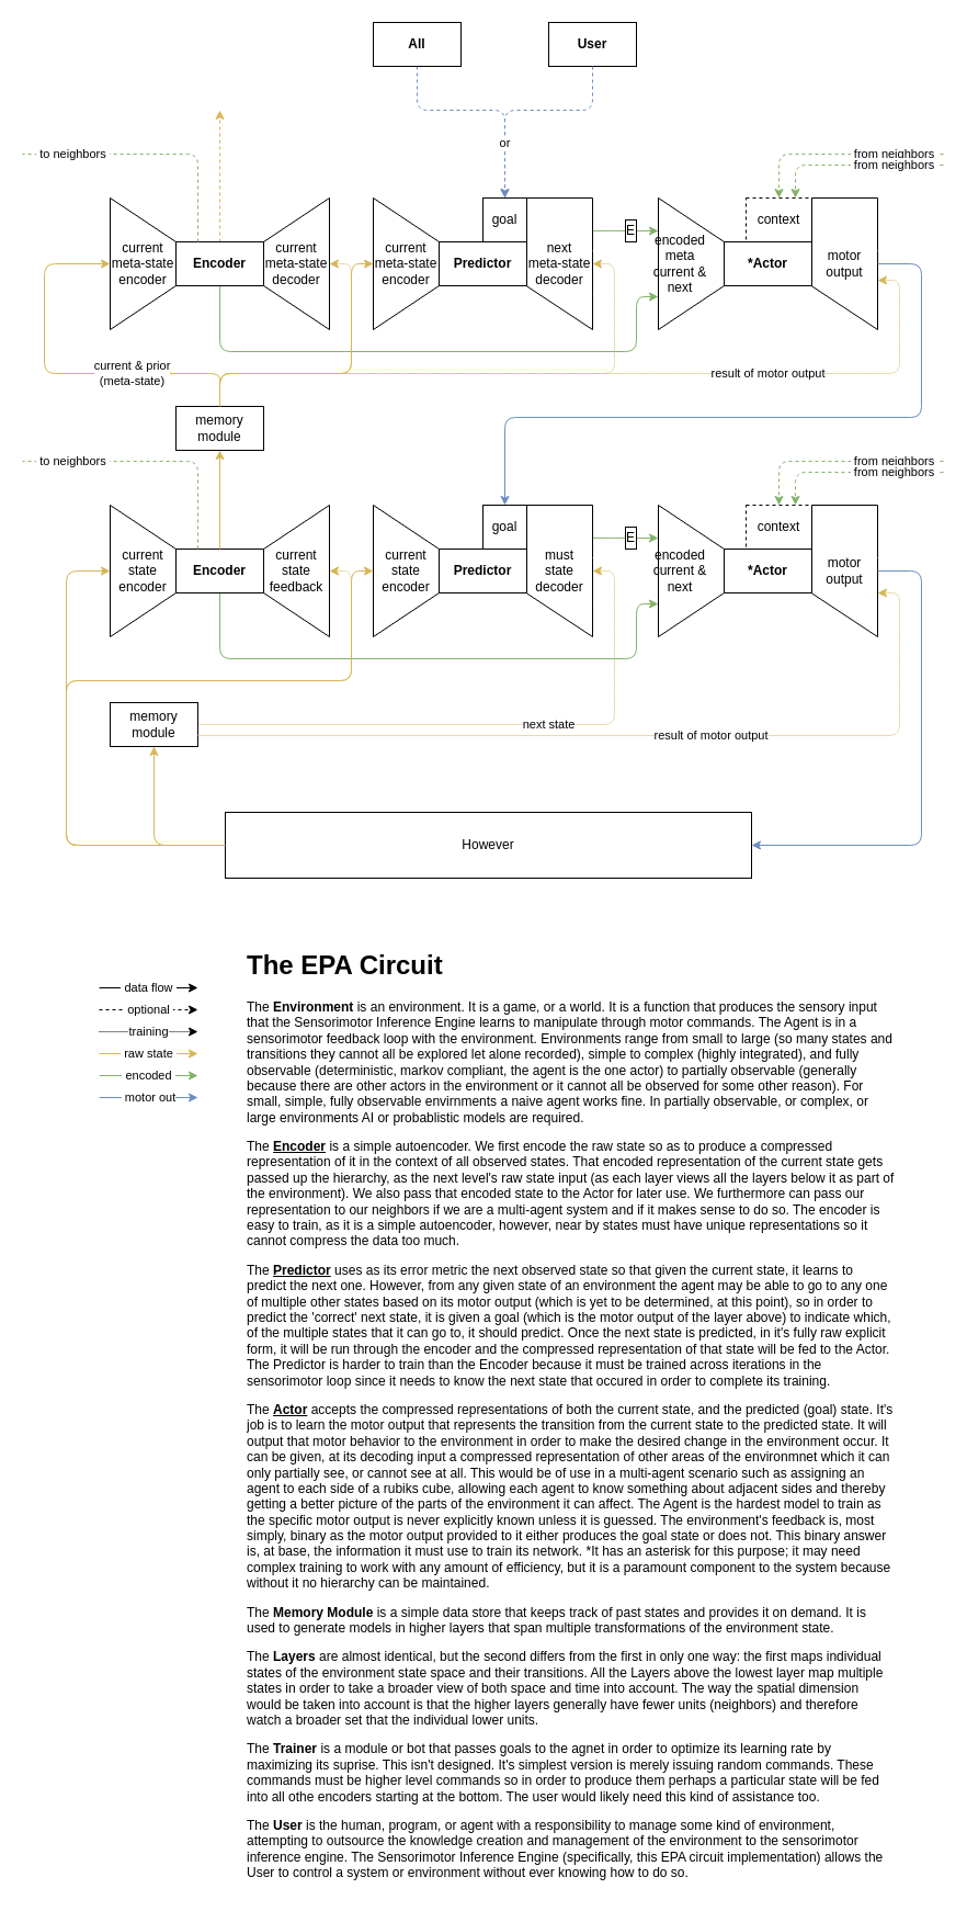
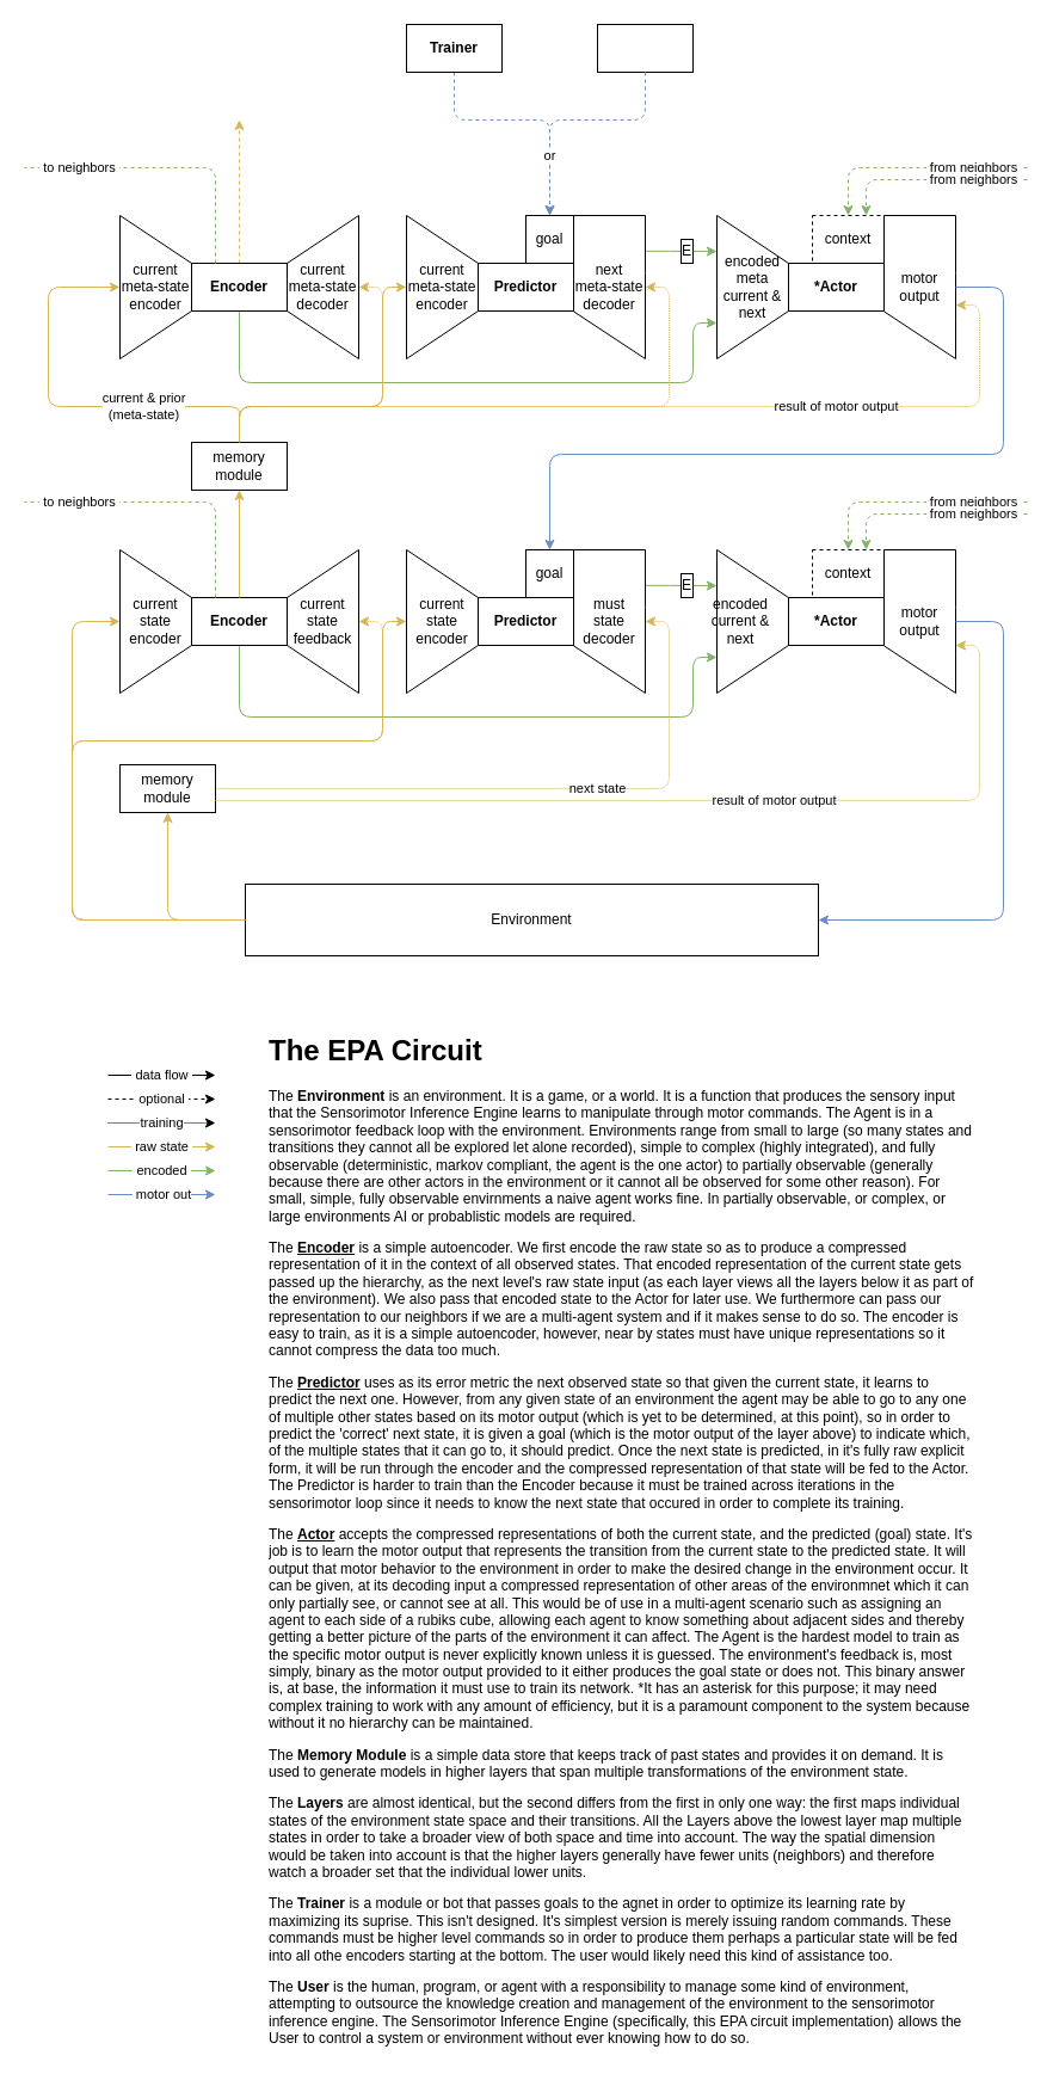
- <mxCell id="62" value="&lt;b&gt;All&lt;/b&gt;" style="text;html=1;strokeColor=none;fillColor=none;align=center;verticalAlign=middle;whiteSpace=wrap;rounded=0;" vertex="1" parent="1"><mxGeometry x="350" y="25" width="60" height="30" as="geometry" /></mxCell>
+ <mxCell id="62" value="&lt;b&gt;Trainer&lt;/b&gt;" style="text;html=1;strokeColor=none;fillColor=none;align=center;verticalAlign=middle;whiteSpace=wrap;rounded=0;" vertex="1" parent="1"><mxGeometry x="350" y="25" width="60" height="30" as="geometry" /></mxCell>
- <mxCell id="74" value="&lt;b&gt;User&lt;/b&gt;" style="text;html=1;strokeColor=none;fillColor=none;align=center;verticalAlign=middle;whiteSpace=wrap;rounded=0;" vertex="1" parent="1"><mxGeometry x="510" y="25" width="60" height="30" as="geometry" /></mxCell>
- <mxCell id="54" value="encoded&lt;br&gt;meta&lt;br&gt;current &amp;amp;&lt;br&gt;next" style="text;html=1;strokeColor=none;fillColor=none;align=center;verticalAlign=middle;whiteSpace=wrap;rounded=0;fillStyle=auto;" vertex="1" parent="1"><mxGeometry x="590" y="220" width="60" height="40" as="geometry" /></mxCell>
+ <mxCell id="54" value="encoded&lt;br&gt;meta&lt;br&gt;current &amp;amp;&lt;br&gt;next" style="text;html=1;strokeColor=none;fillColor=none;align=center;verticalAlign=middle;whiteSpace=wrap;rounded=0;fillStyle=auto;" vertex="1" parent="1"><mxGeometry x="600" y="220" width="60" height="40" as="geometry" /></mxCell>
- <mxCell id="12" value="However" style="rounded=0;whiteSpace=wrap;html=1;" vertex="1" parent="1"><mxGeometry x="205" y="740" width="480" height="60" as="geometry" /></mxCell>
+ <mxCell id="12" value="Environment" style="rounded=0;whiteSpace=wrap;html=1;" vertex="1" parent="1"><mxGeometry x="205" y="740" width="480" height="60" as="geometry" /></mxCell>
